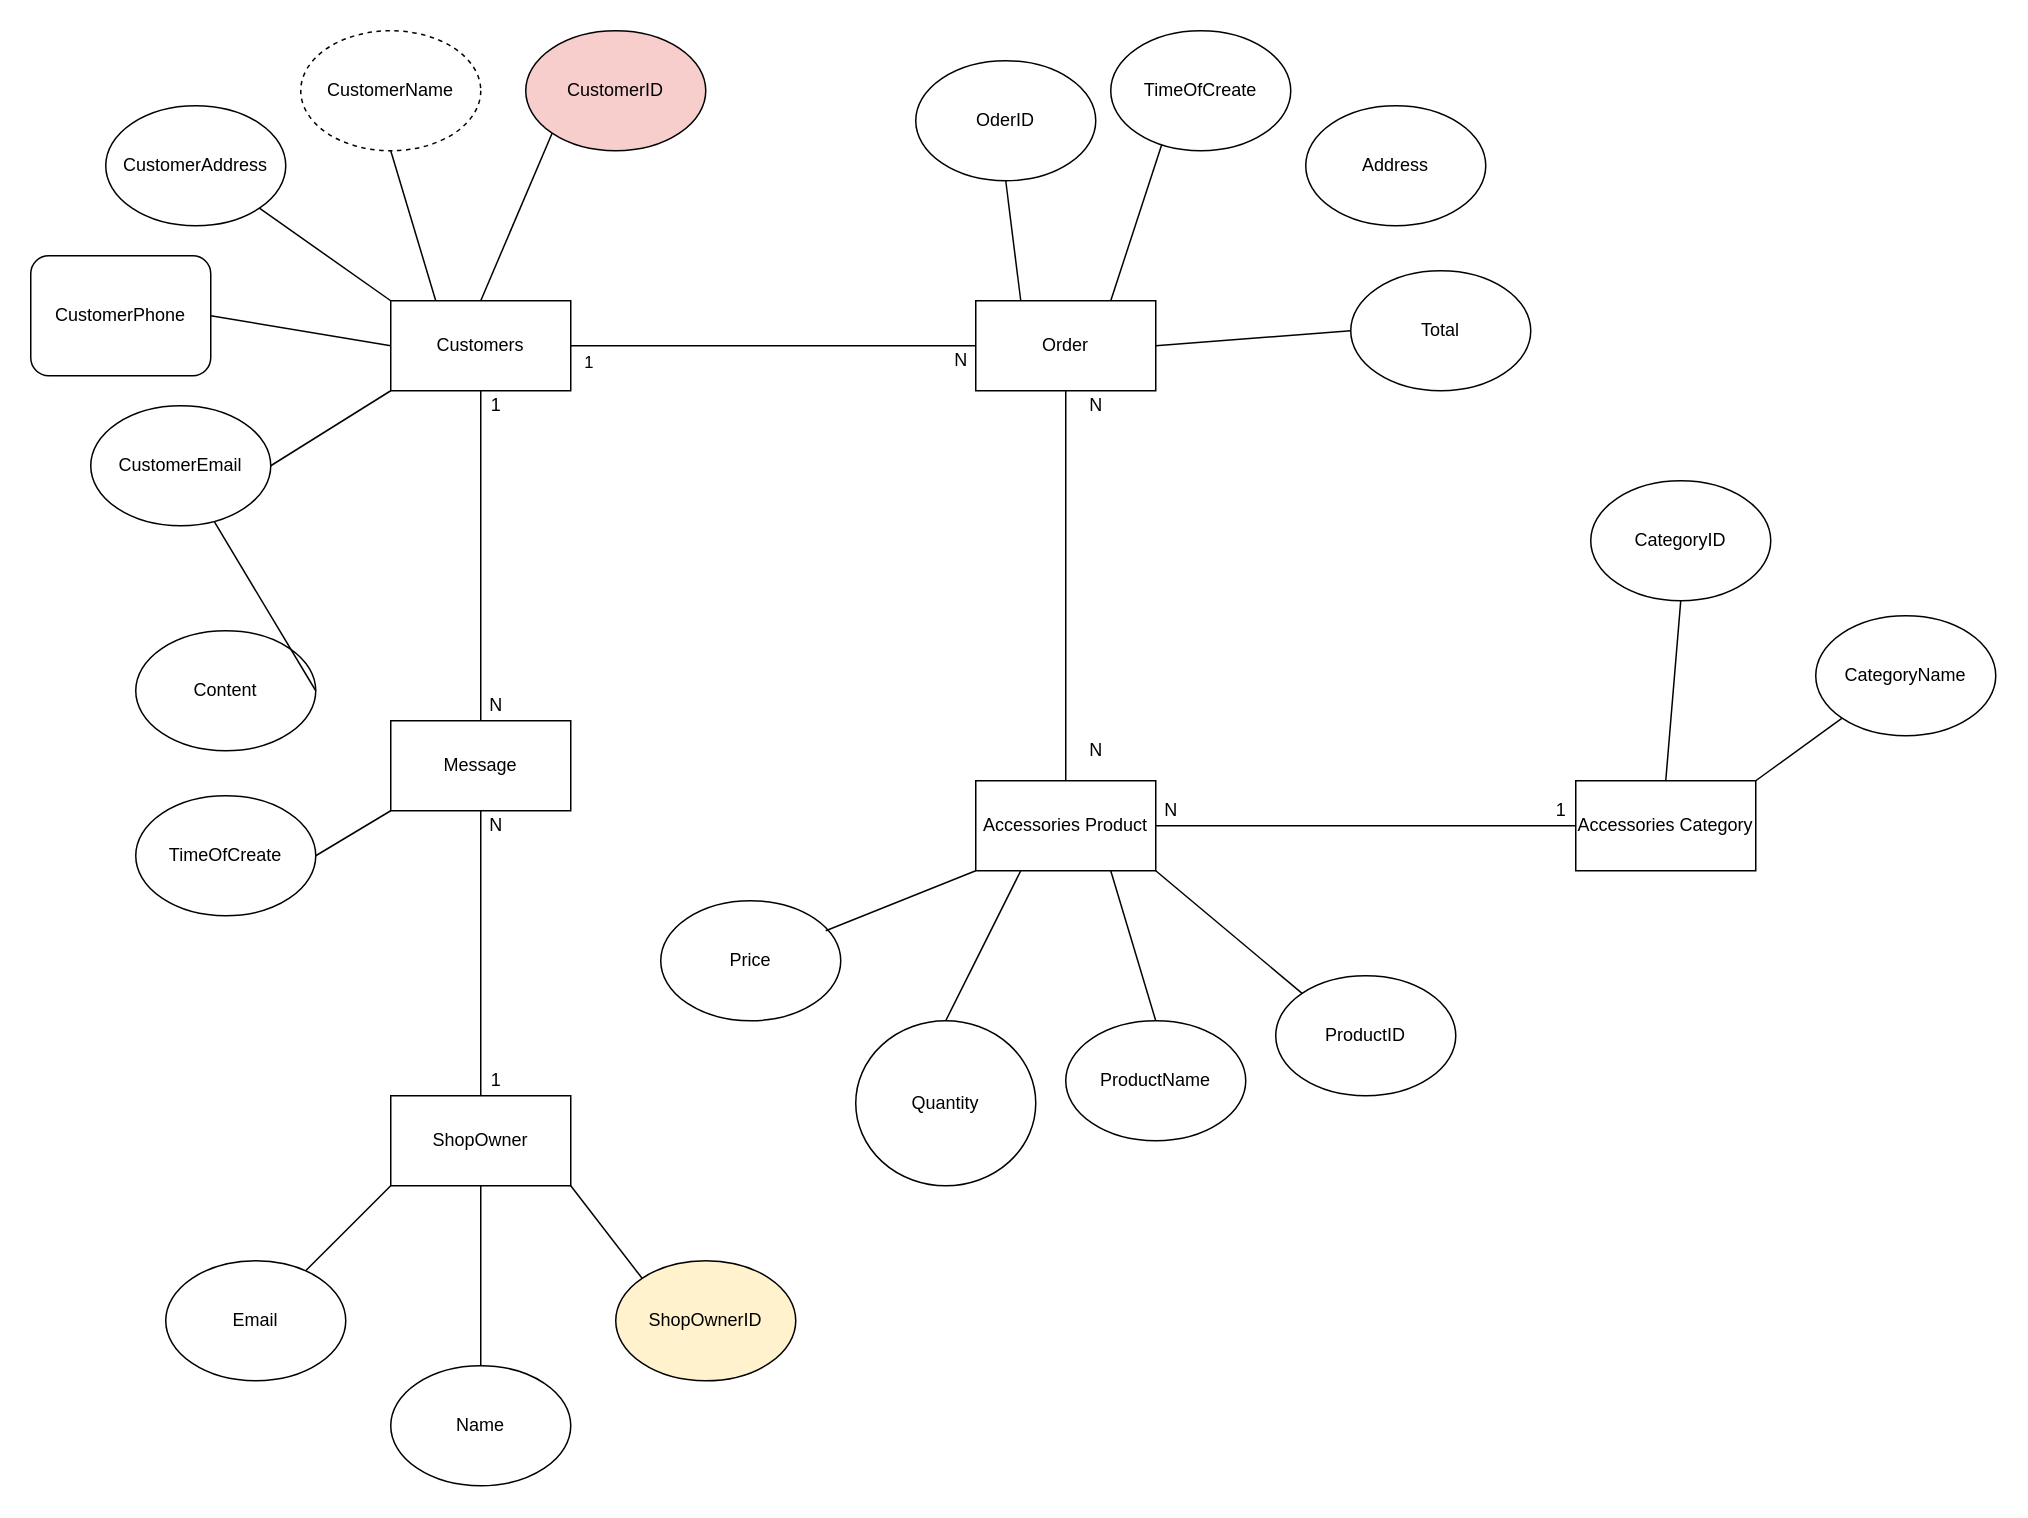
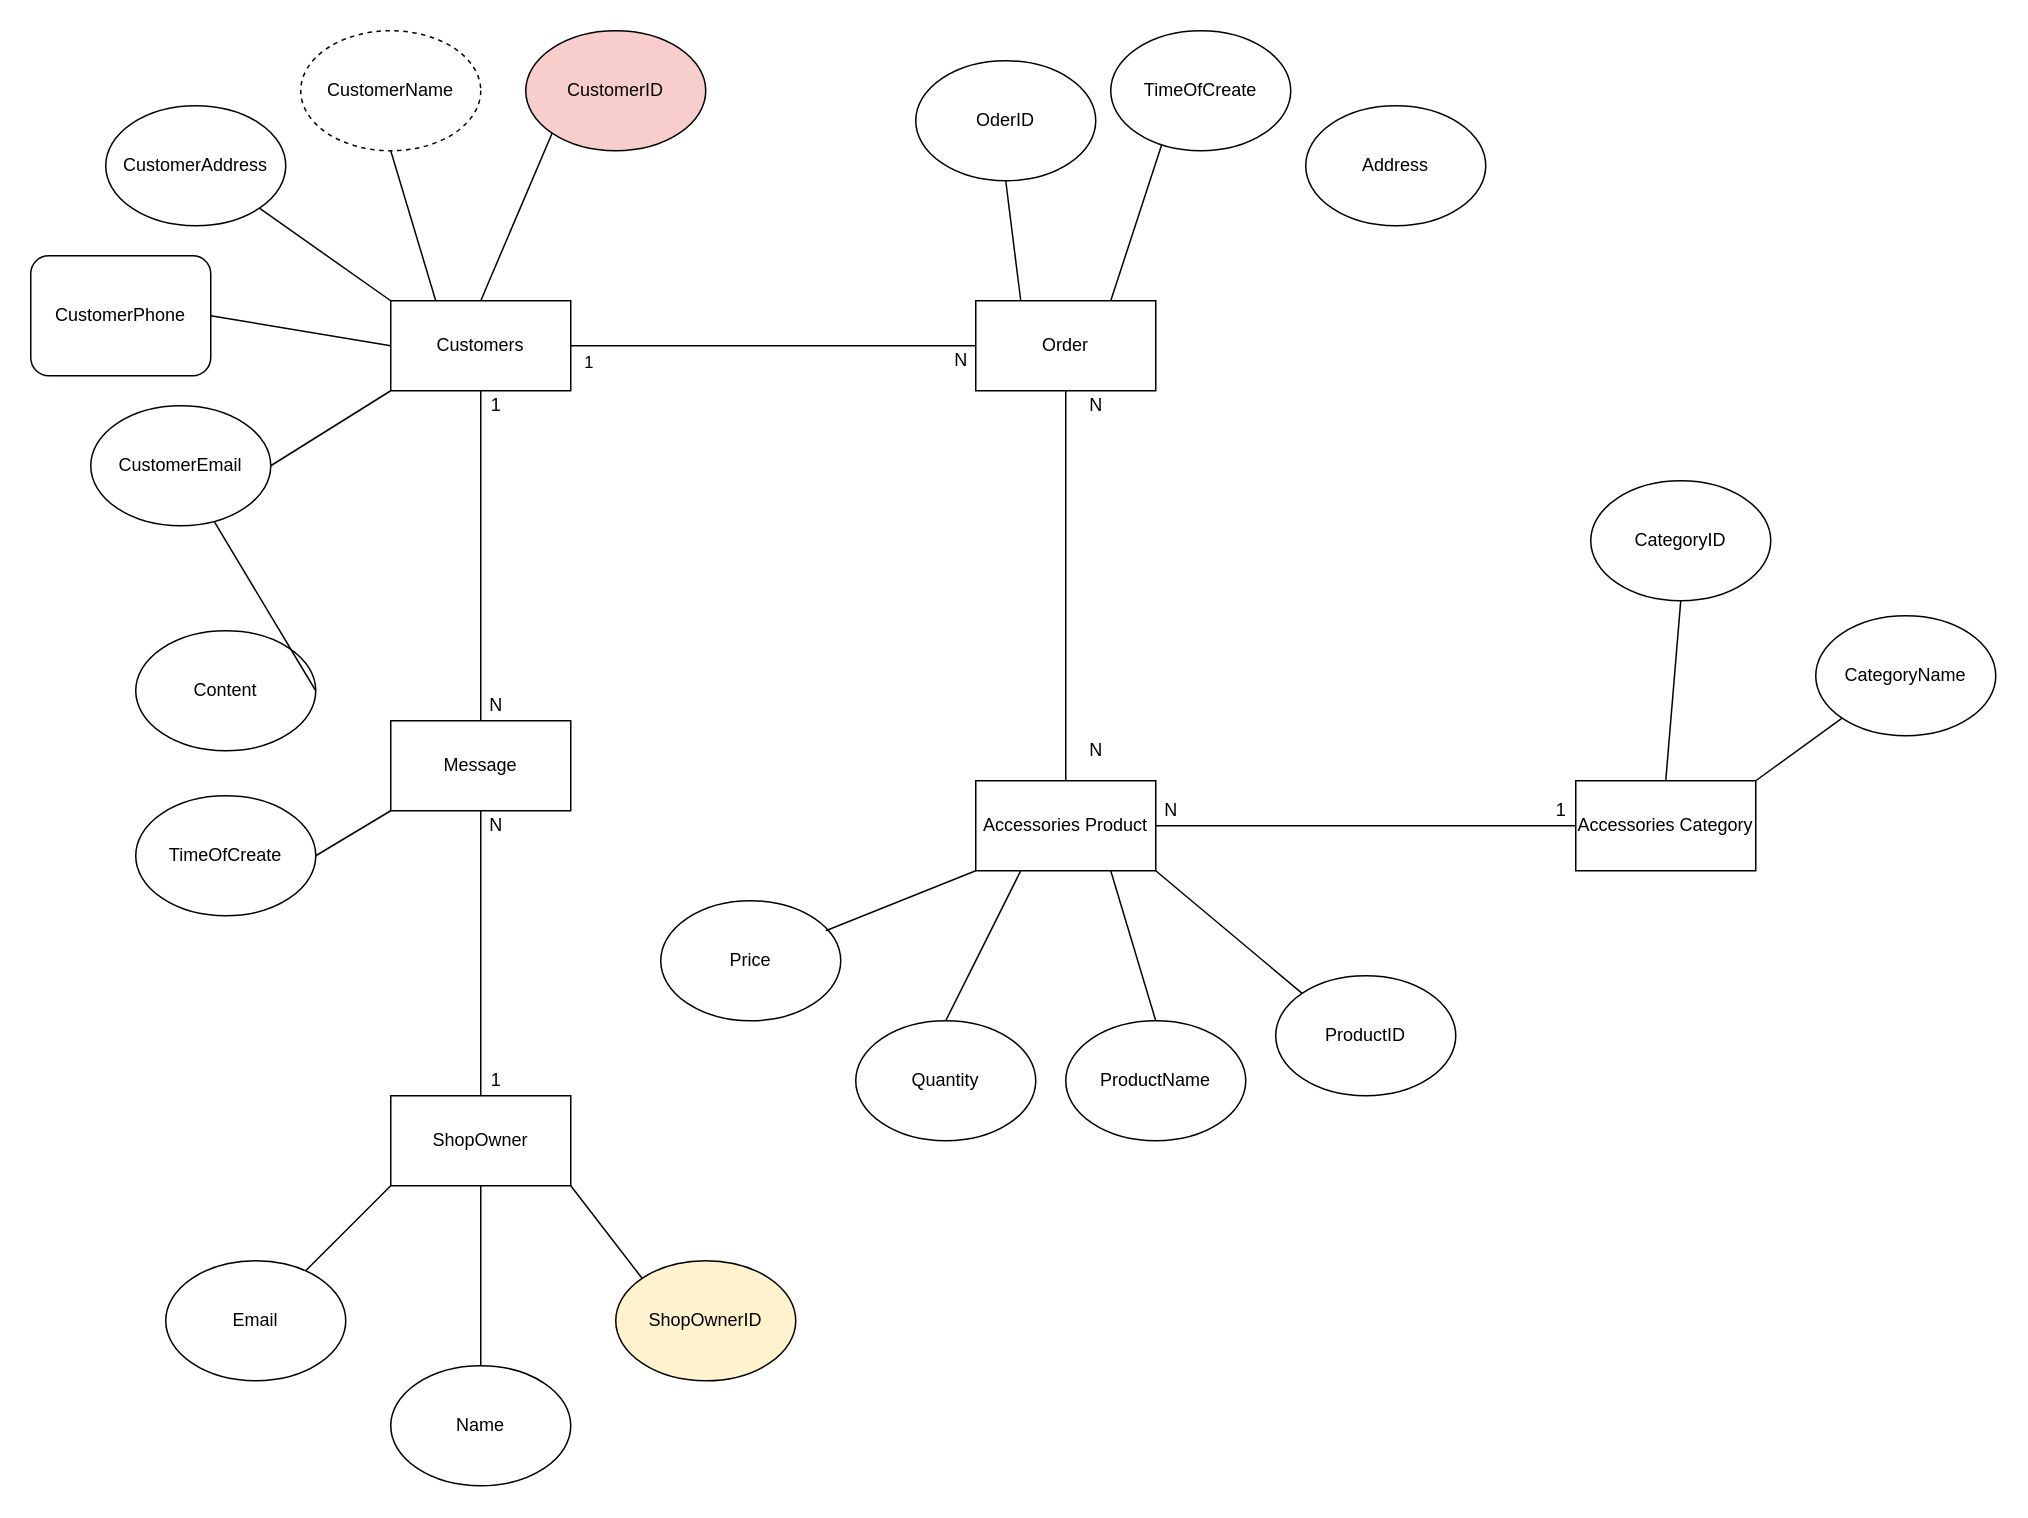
- <mxCell id="50" value="Total" style="ellipse;whiteSpace=wrap;html=1;" vertex="1" parent="1"><mxGeometry x="900" y="180" width="120" height="80" as="geometry" /></mxCell>
- <mxCell id="51" value="" style="endArrow=none;html=1;exitX=1;exitY=0.5;exitDx=0;exitDy=0;entryX=0;entryY=0.5;entryDx=0;entryDy=0;" edge="1" parent="1" source="4" target="50"><mxGeometry width="50" height="50" relative="1" as="geometry"><mxPoint x="820" y="270" as="sourcePoint" /><mxPoint x="870" y="220" as="targetPoint" /></mxGeometry></mxCell>
- <mxCell id="37" value="Quantity" style="ellipse;whiteSpace=wrap;html=1;" vertex="1" parent="1"><mxGeometry x="570" y="680" width="120" height="110" as="geometry" /></mxCell>
+ <mxCell id="37" value="Quantity" style="ellipse;whiteSpace=wrap;html=1;" vertex="1" parent="1"><mxGeometry x="570" y="680" width="120" height="80" as="geometry" /></mxCell>
